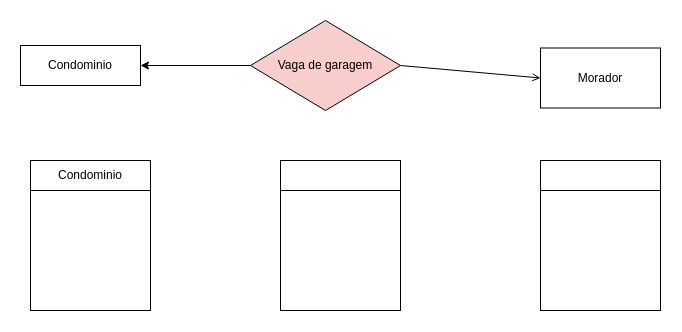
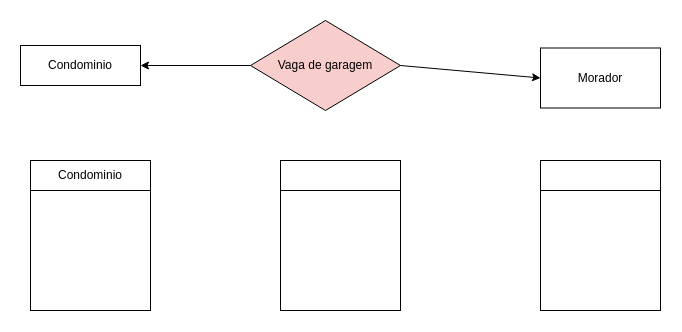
- <mxCell id="6" value="" style="endArrow=open;html=1;rounded=0;exitX=1;exitY=0.5;exitDx=0;exitDy=0;entryX=0;entryY=0.5;entryDx=0;entryDy=0;" edge="1" parent="1" source="3" target="4"><mxGeometry width="50" height="50" relative="1" as="geometry"><mxPoint x="430" y="90" as="sourcePoint" /><mxPoint x="480" y="40" as="targetPoint" /></mxGeometry></mxCell>
+ <mxCell id="6" value="" style="endArrow=classic;html=1;rounded=0;exitX=1;exitY=0.5;exitDx=0;exitDy=0;entryX=0;entryY=0.5;entryDx=0;entryDy=0;" edge="1" parent="1" source="3" target="4"><mxGeometry width="50" height="50" relative="1" as="geometry"><mxPoint x="430" y="90" as="sourcePoint" /><mxPoint x="480" y="40" as="targetPoint" /></mxGeometry></mxCell>
